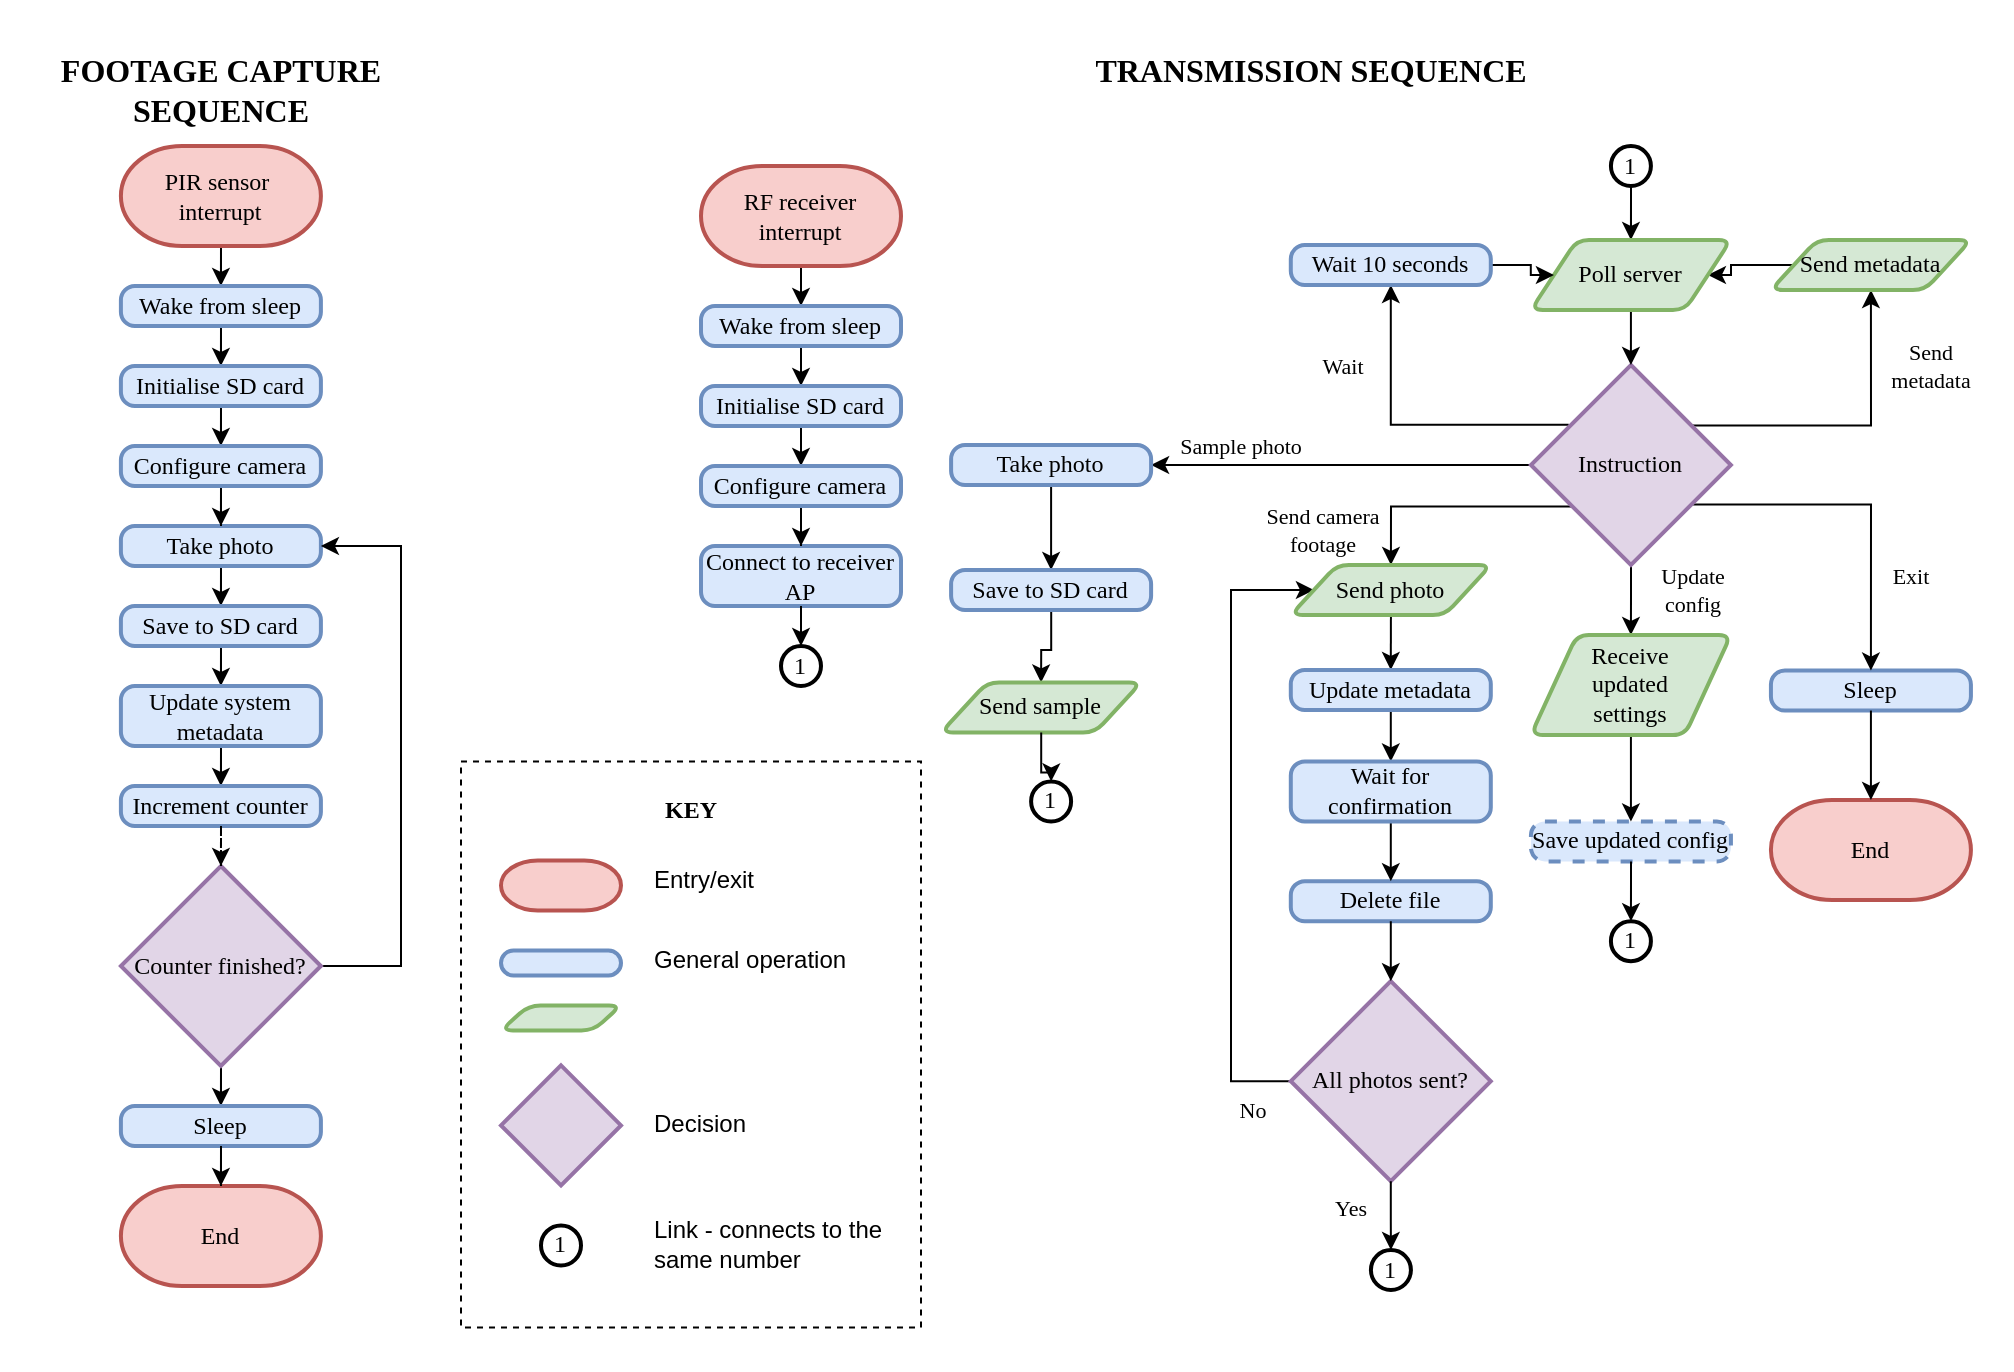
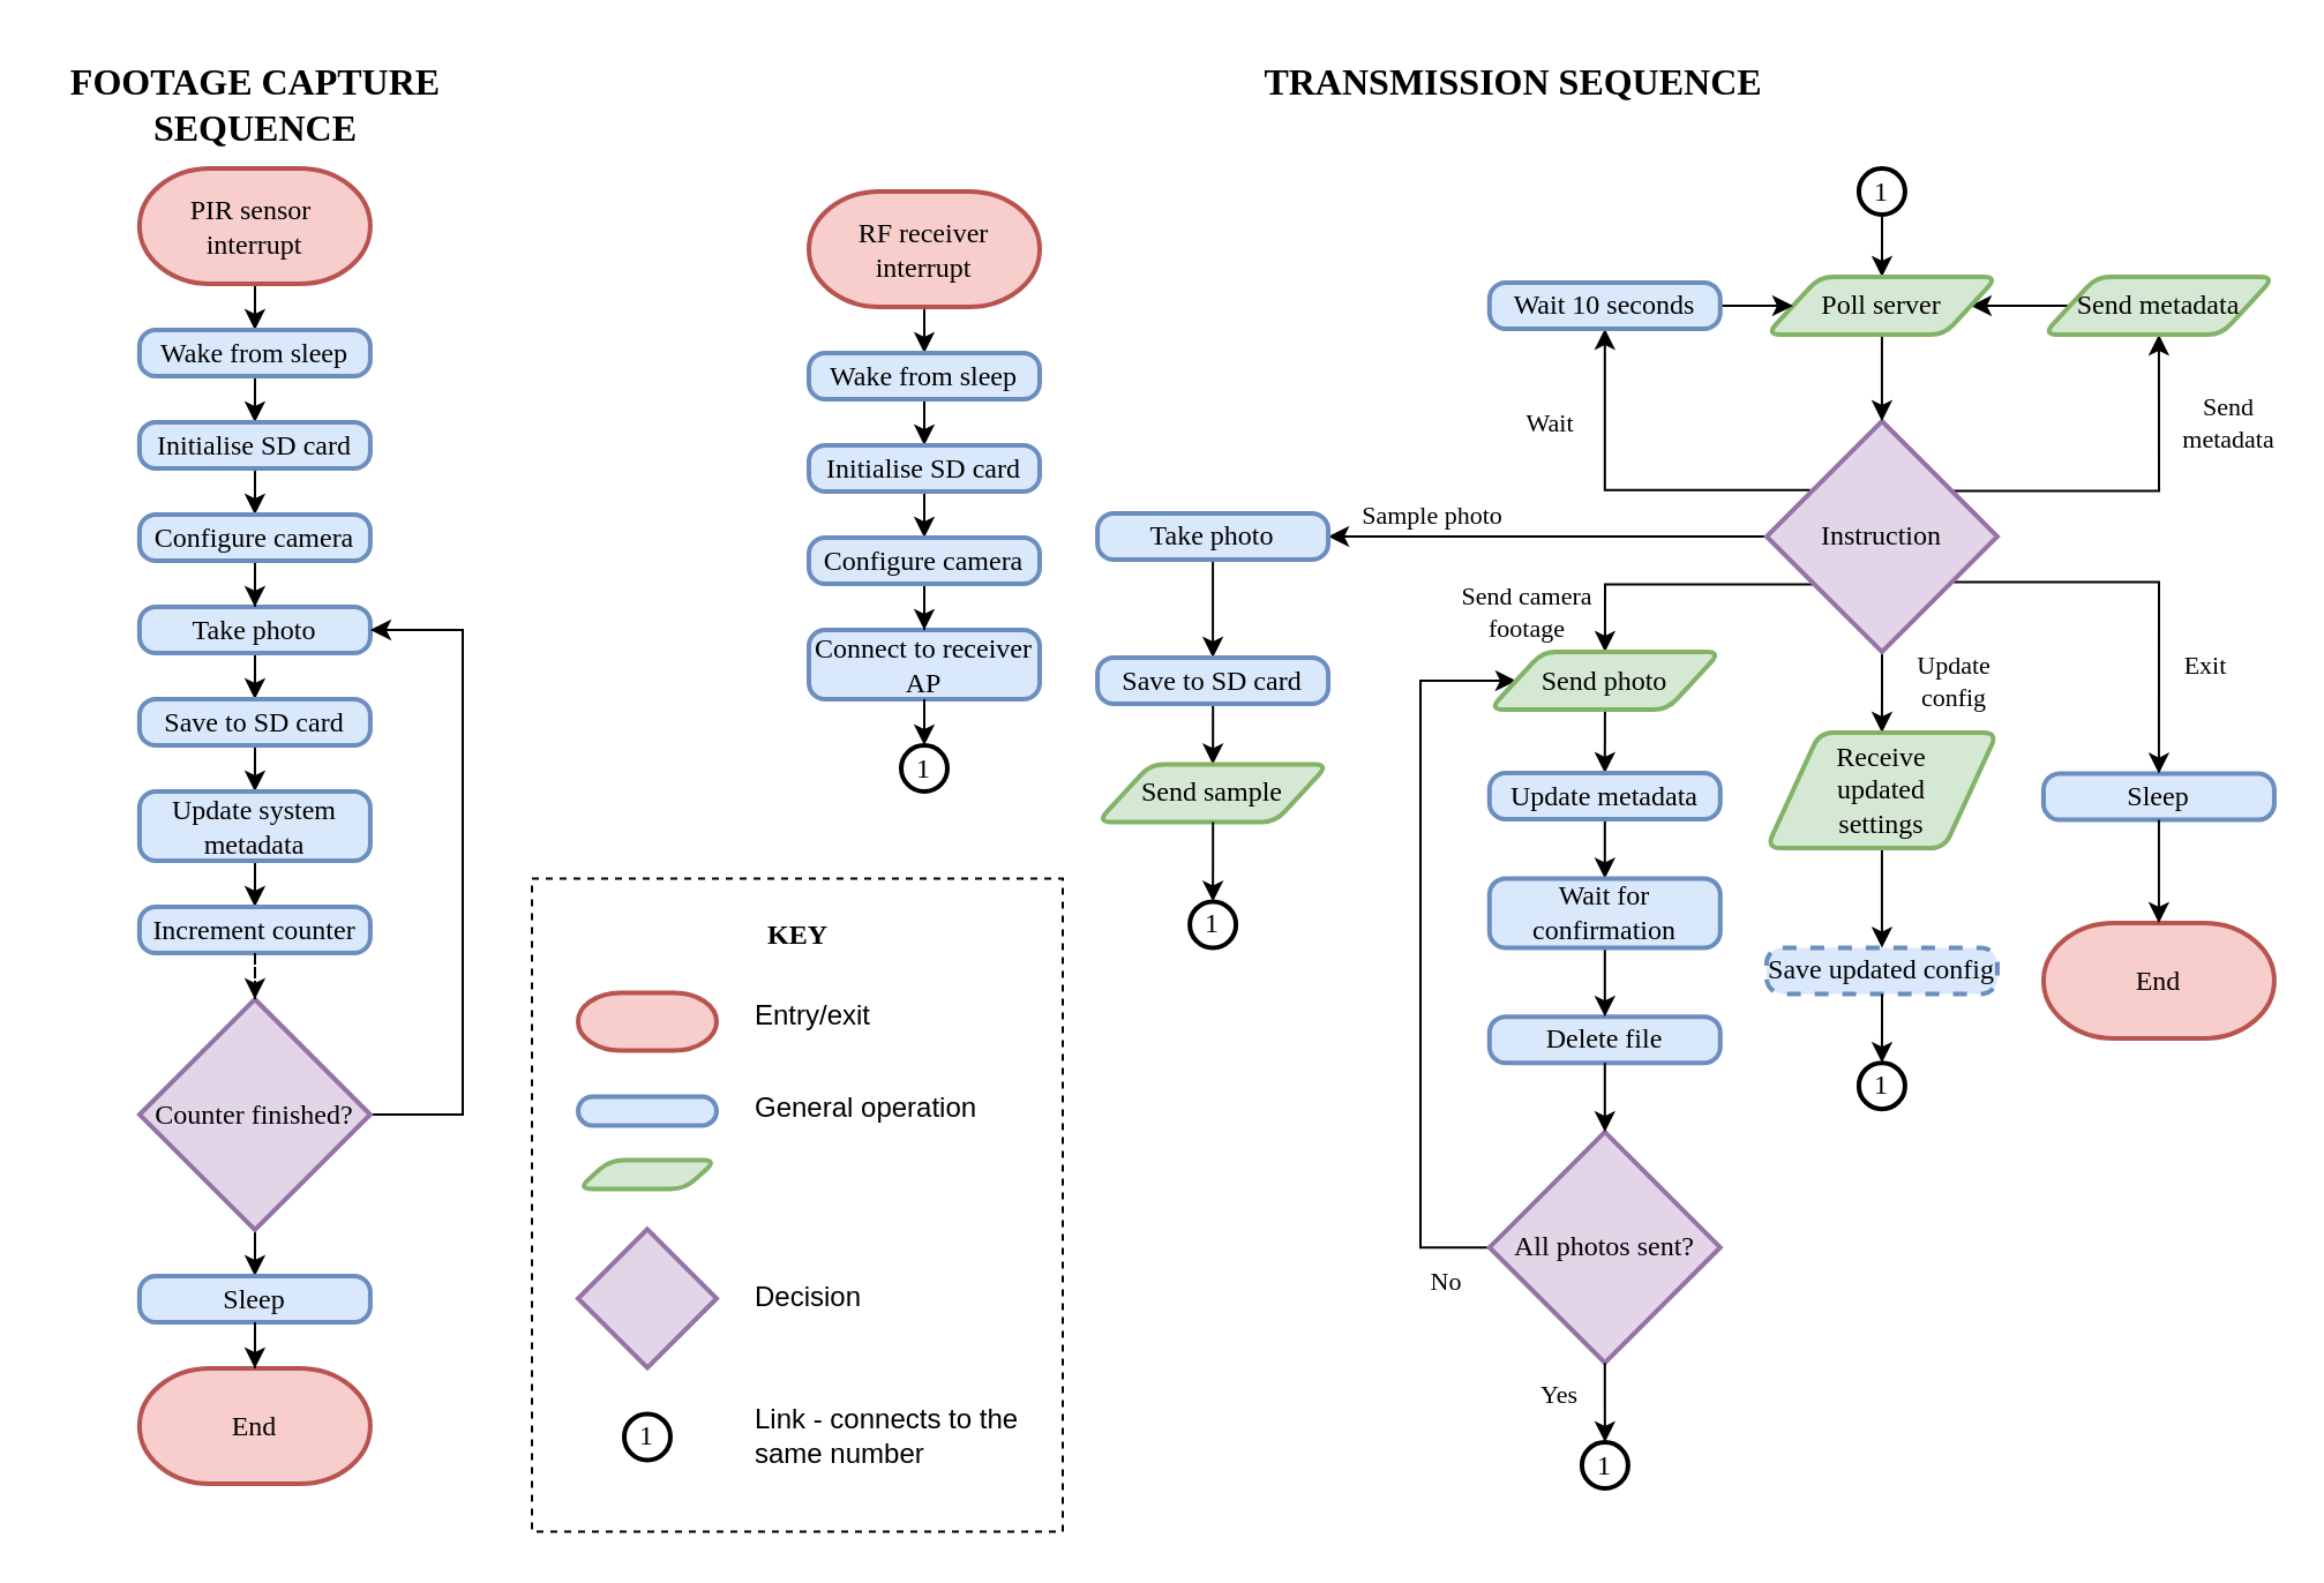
- <mxCell id="54" value="&lt;div&gt;Poll server&lt;br&gt;&lt;/div&gt;" style="shape=parallelogram;html=1;strokeWidth=2;perimeter=parallelogramPerimeter;whiteSpace=wrap;rounded=1;arcSize=12;size=0.23;fillColor=#d5e8d4;strokeColor=#82b366;fontFamily=Times New Roman;" parent="1" vertex="1"><mxGeometry x="764.96" y="119.5" width="100" height="35" as="geometry" /></mxCell>
+ <mxCell id="54" value="&lt;div&gt;Poll server&lt;br&gt;&lt;/div&gt;" style="shape=parallelogram;html=1;strokeWidth=2;perimeter=parallelogramPerimeter;whiteSpace=wrap;rounded=1;arcSize=12;size=0.23;fillColor=#d5e8d4;strokeColor=#82b366;fontFamily=Times New Roman;" parent="1" vertex="1"><mxGeometry x="764.96" y="119.5" width="100" height="25" as="geometry" /></mxCell>
- <mxCell id="81" value="Send sample" style="shape=parallelogram;html=1;strokeWidth=2;perimeter=parallelogramPerimeter;whiteSpace=wrap;rounded=1;arcSize=12;size=0.23;fillColor=#d5e8d4;strokeColor=#82b366;fontFamily=Times New Roman;" vertex="1" parent="1"><mxGeometry x="470.05" y="340.75" width="100" height="25" as="geometry" /></mxCell>
+ <mxCell id="81" value="Send sample" style="shape=parallelogram;html=1;strokeWidth=2;perimeter=parallelogramPerimeter;whiteSpace=wrap;rounded=1;arcSize=12;size=0.23;fillColor=#d5e8d4;strokeColor=#82b366;fontFamily=Times New Roman;" vertex="1" parent="1"><mxGeometry x="475.05" y="330.75" width="100" height="25" as="geometry" /></mxCell>
